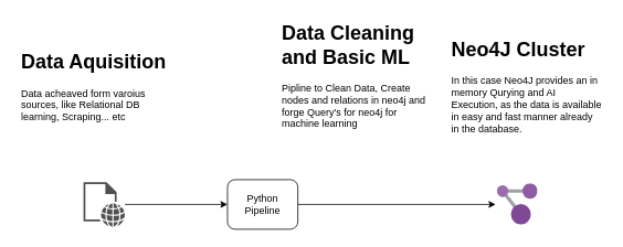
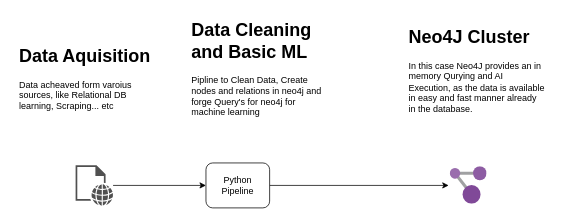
- <mxCell id="8" value="&lt;h1&gt;Data Cleaning and Basic ML&amp;nbsp;&lt;/h1&gt;&lt;p&gt;Pipline to Clean Data, Create nodes and relations in neo4j and forge Query's for neo4j for machine learning&lt;/p&gt;" style="text;html=1;strokeColor=none;fillColor=none;spacing=5;spacingTop=-20;whiteSpace=wrap;overflow=hidden;rounded=0;" parent="1" vertex="1"><mxGeometry x="335" y="20" width="190" height="190" as="geometry" /></mxCell>
+ <mxCell id="8" value="&lt;h1&gt;Data Cleaning and Basic ML&amp;nbsp;&lt;/h1&gt;&lt;p&gt;Pipline to Clean Data, Create nodes and relations in neo4j and forge Query's for neo4j for machine learning&lt;/p&gt;" style="text;html=1;strokeColor=none;fillColor=none;spacing=5;spacingTop=-20;whiteSpace=wrap;overflow=hidden;rounded=0;" parent="1" vertex="1"><mxGeometry x="250" y="20" width="190" height="190" as="geometry" /></mxCell>
- <mxCell id="9" value="&lt;h1&gt;Neo4J Cluster&lt;/h1&gt;&lt;p&gt;In this case Neo4J provides an in memory Qurying and AI Execution, as the data is available in easy and fast manner already in the database.&lt;/p&gt;" style="text;html=1;strokeColor=none;fillColor=none;spacing=5;spacingTop=-20;whiteSpace=wrap;overflow=hidden;rounded=0;" parent="1" vertex="1"><mxGeometry x="540" y="40" width="190" height="150" as="geometry" /></mxCell>
+ <mxCell id="9" value="&lt;h1&gt;Neo4J Cluster&lt;/h1&gt;&lt;p&gt;In this case Neo4J provides an in memory Qurying and AI Execution, as the data is available in easy and fast manner already in the database.&lt;/p&gt;" style="text;html=1;strokeColor=none;fillColor=none;spacing=5;spacingTop=-20;whiteSpace=wrap;overflow=hidden;rounded=0;" parent="1" vertex="1"><mxGeometry x="540" y="30" width="190" height="150" as="geometry" /></mxCell>
